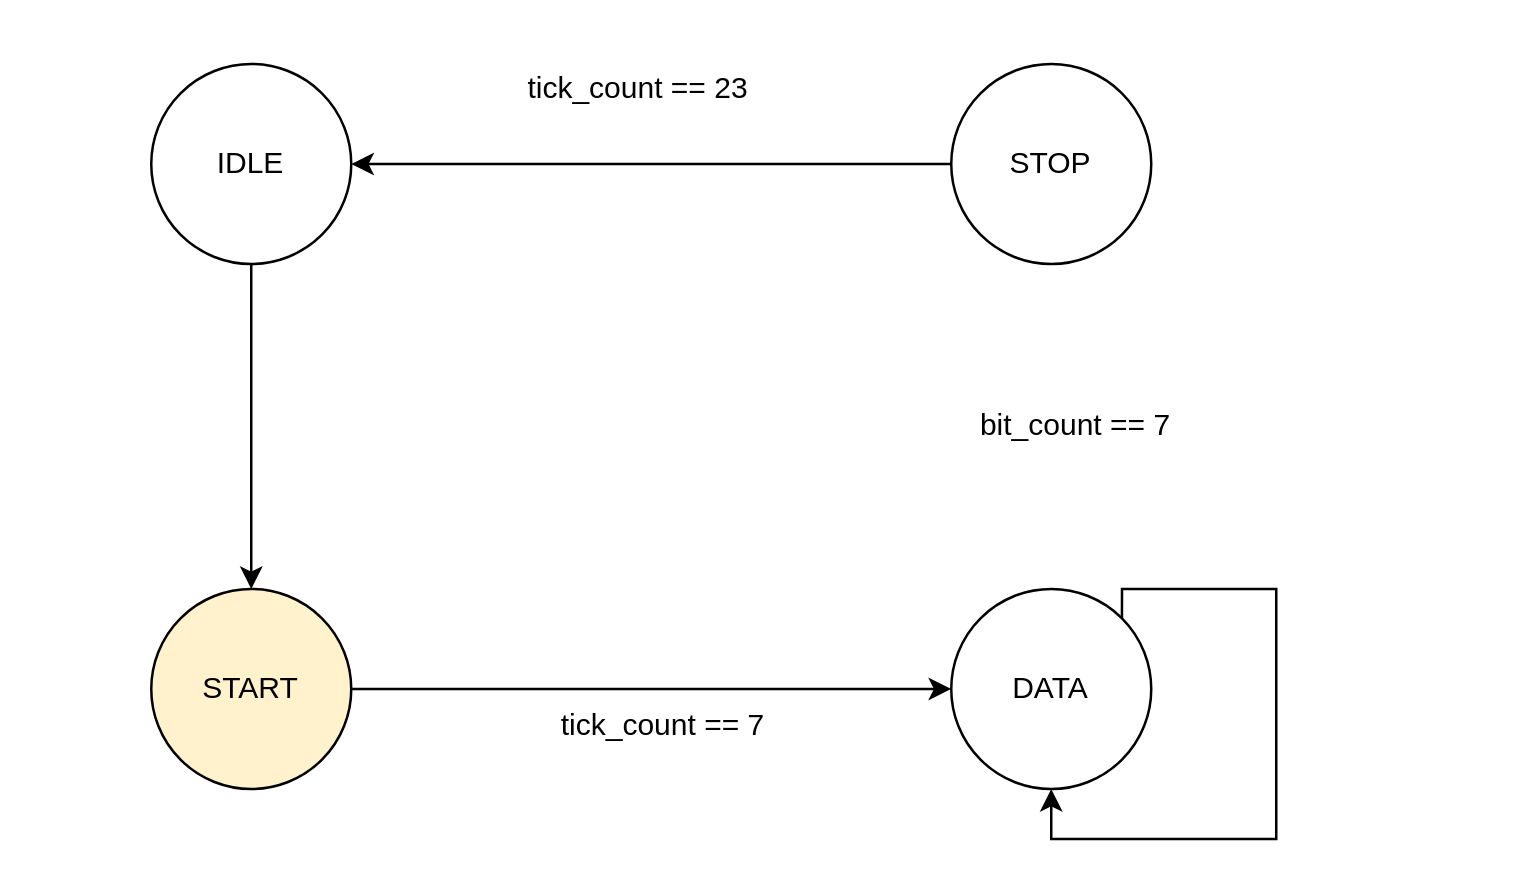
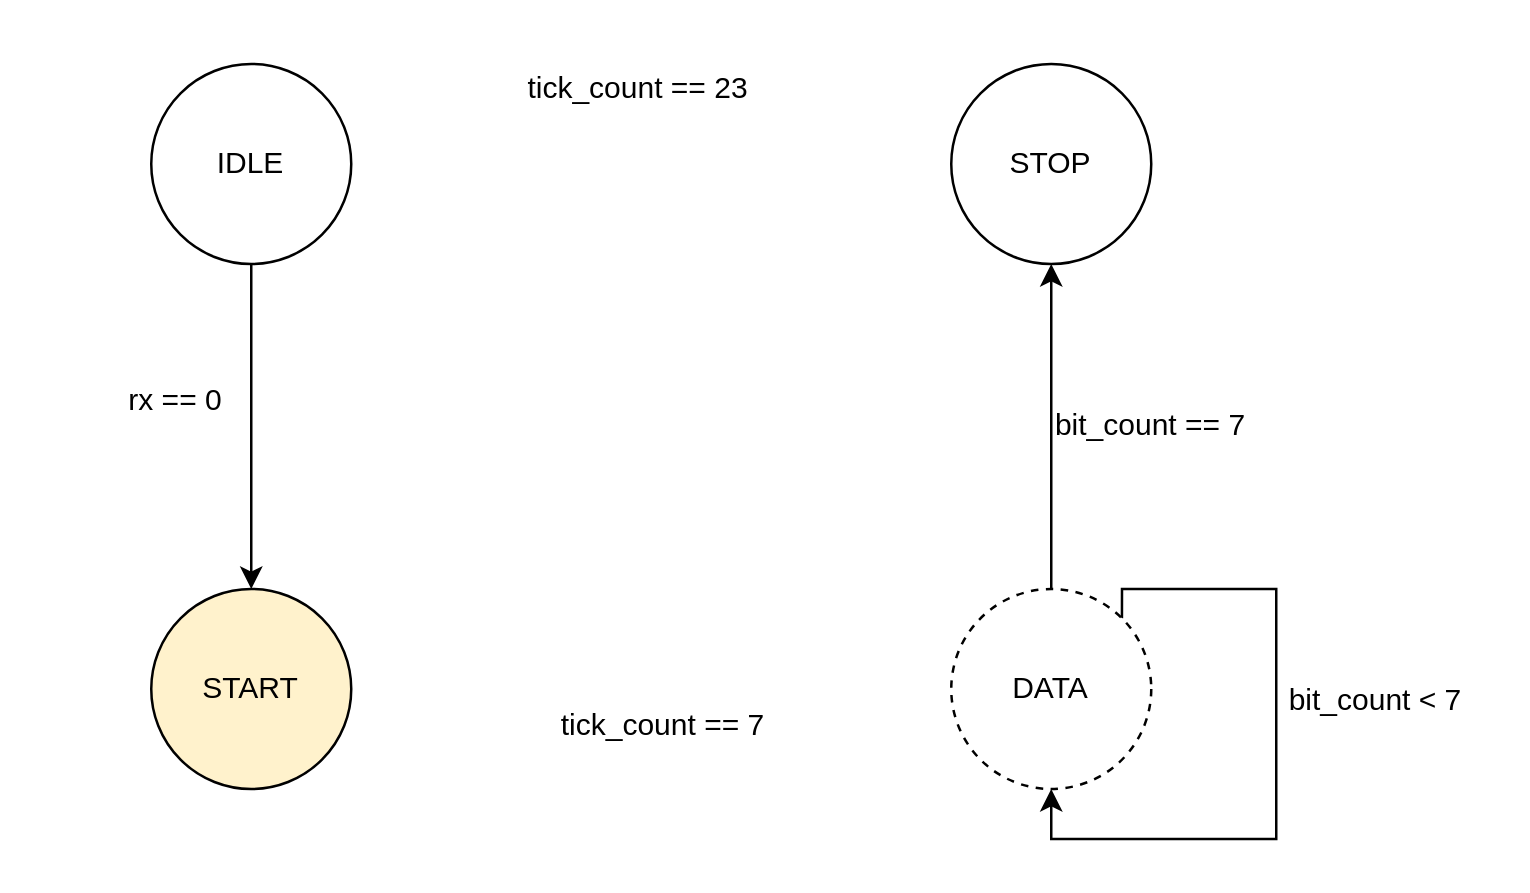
- <mxCell id="9" style="edgeStyle=orthogonalEdgeStyle;rounded=0;orthogonalLoop=1;jettySize=auto;html=1;exitX=0;exitY=0.5;exitDx=0;exitDy=0;entryX=1;entryY=0.5;entryDx=0;entryDy=0;" parent="1" source="10" target="3" edge="1"><mxGeometry relative="1" as="geometry" /></mxCell>
+ <mxCell id="11" value="rx == 0" style="text;html=1;align=center;verticalAlign=middle;whiteSpace=wrap;rounded=0;" parent="1" vertex="1"><mxGeometry x="20" y="145" width="100" height="30" as="geometry" /></mxCell>
- <mxCell id="14" value="bit_count == 7" style="text;html=1;align=center;verticalAlign=middle;whiteSpace=wrap;rounded=0;" parent="1" vertex="1"><mxGeometry x="390" y="155" width="80" height="30" as="geometry" /></mxCell>
+ <mxCell id="14" value="bit_count == 7" style="text;html=1;align=center;verticalAlign=middle;whiteSpace=wrap;rounded=0;" parent="1" vertex="1"><mxGeometry x="420" y="155" width="80" height="30" as="geometry" /></mxCell>
+ <mxCell id="6" style="edgeStyle=orthogonalEdgeStyle;rounded=0;orthogonalLoop=1;jettySize=auto;html=1;exitX=0.5;exitY=0;exitDx=0;exitDy=0;entryX=0.5;entryY=1;entryDx=0;entryDy=0;" parent="1" source="8" target="10" edge="1"><mxGeometry relative="1" as="geometry" /></mxCell>
- <mxCell id="4" style="edgeStyle=orthogonalEdgeStyle;rounded=0;orthogonalLoop=1;jettySize=auto;html=1;exitX=1;exitY=0.5;exitDx=0;exitDy=0;entryX=0;entryY=0.5;entryDx=0;entryDy=0;" parent="1" source="5" target="8" edge="1"><mxGeometry relative="1" as="geometry" /></mxCell>
- <mxCell id="8" value="DATA" style="ellipse;whiteSpace=wrap;html=1;aspect=fixed;" parent="1" vertex="1"><mxGeometry x="380" y="235" width="80" height="80" as="geometry" /></mxCell>
+ <mxCell id="8" value="DATA" style="ellipse;whiteSpace=wrap;html=1;aspect=fixed;dashed=1;" parent="1" vertex="1"><mxGeometry x="380" y="235" width="80" height="80" as="geometry" /></mxCell>
+ <mxCell id="13" value="bit_count &amp;lt; 7" style="text;html=1;align=center;verticalAlign=middle;whiteSpace=wrap;rounded=0;" parent="1" vertex="1"><mxGeometry x="510" y="265" width="80" height="30" as="geometry" /></mxCell>
